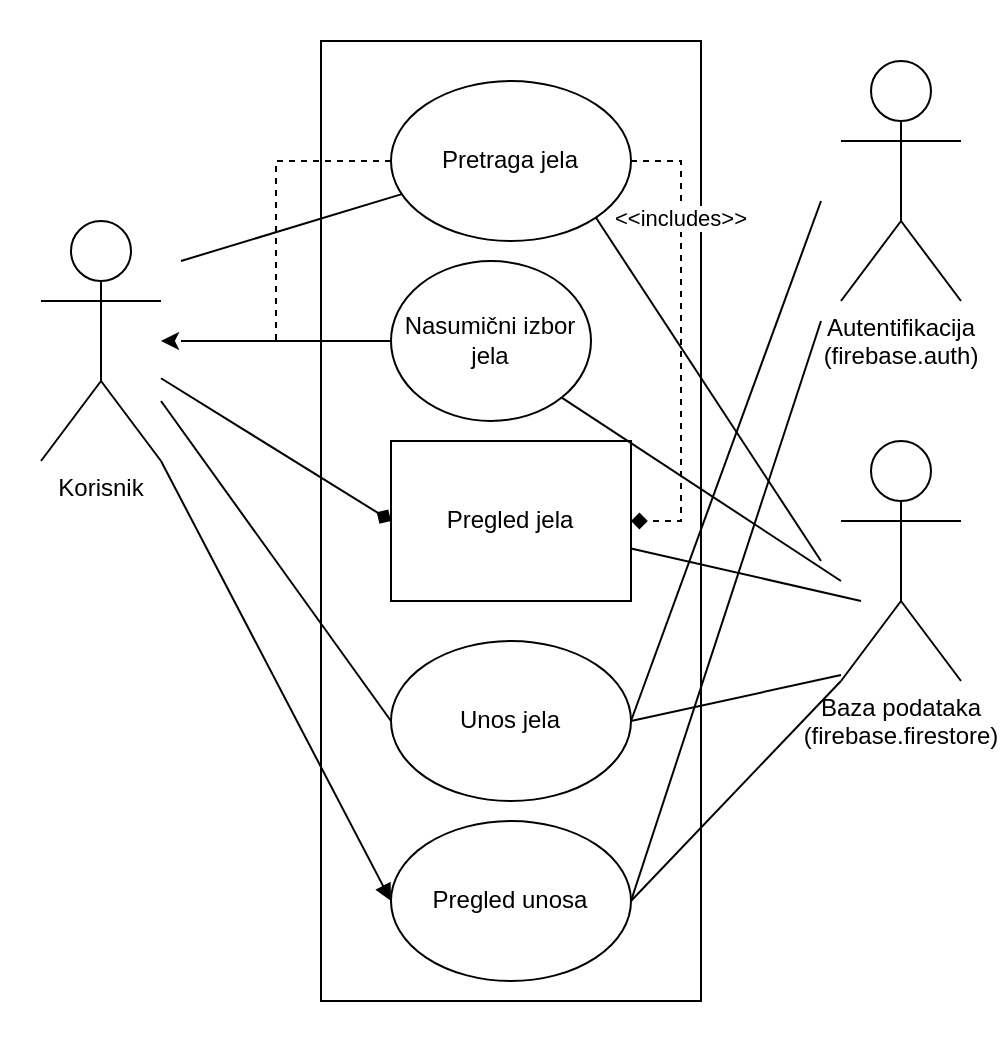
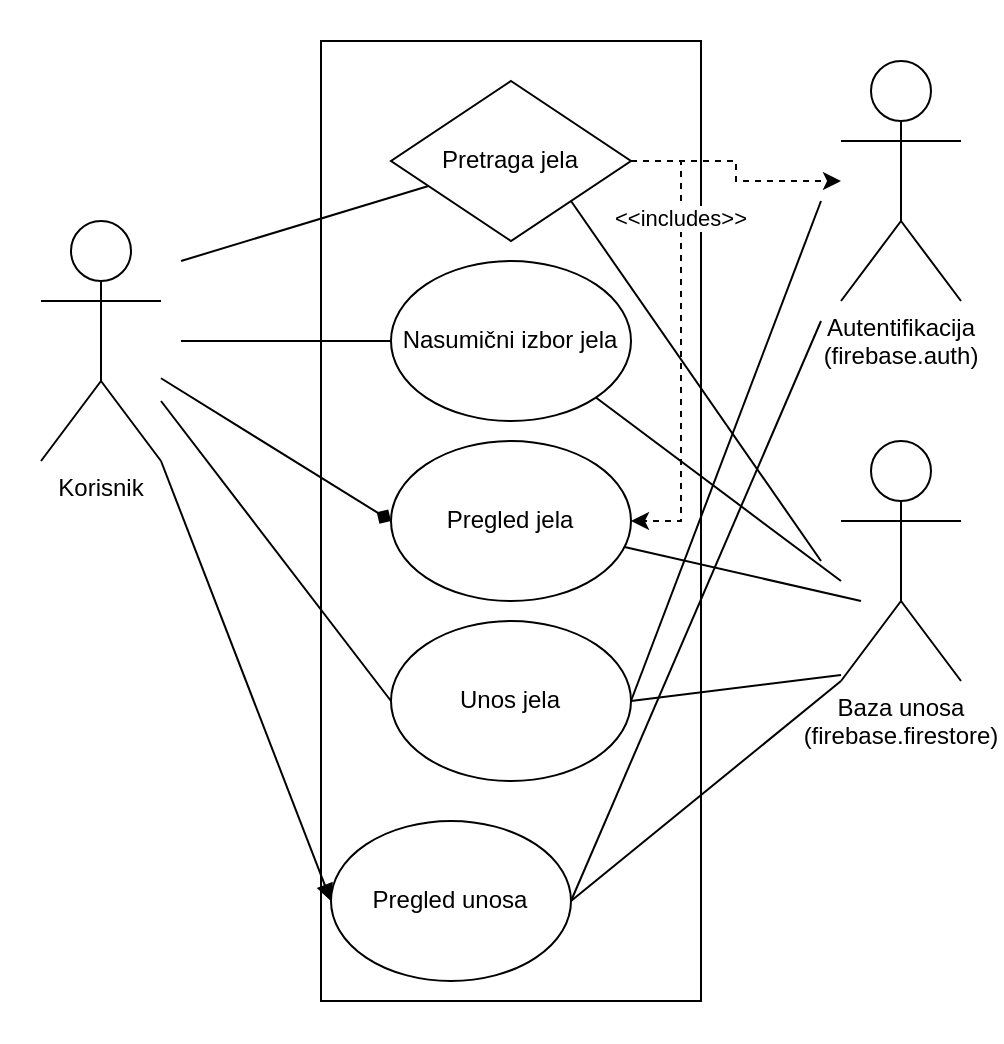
- <mxCell id="6" value="Pretraga jela" style="ellipse;whiteSpace=wrap;html=1;" parent="1" vertex="1"><mxGeometry x="195" y="40" width="120" height="80" as="geometry" /></mxCell>
+ <mxCell id="6" value="Pretraga jela" style="rhombus;whiteSpace=wrap;html=1;" parent="1" vertex="1"><mxGeometry x="195" y="40" width="120" height="80" as="geometry" /></mxCell>
- <mxCell id="5" value="" style="edgeStyle=orthogonalEdgeStyle;rounded=0;orthogonalLoop=1;jettySize=auto;html=1;dashed=1;labelBackgroundColor=none;startArrow=none;startFill=0;" parent="1" source="6" target="2" edge="1"><mxGeometry relative="1" as="geometry" /></mxCell>
+ <mxCell id="5" value="" style="edgeStyle=orthogonalEdgeStyle;rounded=0;orthogonalLoop=1;jettySize=auto;html=1;dashed=1;labelBackgroundColor=none;startArrow=none;startFill=0;" parent="1" source="6" target="10" edge="1"><mxGeometry relative="1" as="geometry" /></mxCell>
- <mxCell id="9" value="Nasumični izbor jela" style="ellipse;whiteSpace=wrap;html=1;" parent="1" vertex="1"><mxGeometry x="195" y="130" width="100" height="80" as="geometry" /></mxCell>
+ <mxCell id="9" value="Nasumični izbor jela" style="ellipse;whiteSpace=wrap;html=1;" parent="1" vertex="1"><mxGeometry x="195" y="130" width="120" height="80" as="geometry" /></mxCell>
- <mxCell id="7" value="Pregled jela" style="whiteSpace=wrap;html=1;rounded=0;" parent="1" vertex="1"><mxGeometry x="195" y="220" width="120" height="80" as="geometry" /></mxCell>
+ <mxCell id="7" value="Pregled jela" style="ellipse;whiteSpace=wrap;html=1;" parent="1" vertex="1"><mxGeometry x="195" y="220" width="120" height="80" as="geometry" /></mxCell>
- <mxCell id="4" value="&amp;lt;&amp;lt;includes&amp;gt;&amp;gt;" style="edgeStyle=orthogonalEdgeStyle;rounded=0;orthogonalLoop=1;jettySize=auto;html=1;entryX=1;entryY=0.5;entryDx=0;entryDy=0;startArrow=none;startFill=0;dashed=1;endArrow=diamond;" parent="1" source="6" target="7" edge="1"><mxGeometry x="-0.522" relative="1" as="geometry"><Array as="points"><mxPoint x="340" y="80" /><mxPoint x="340" y="260" /></Array><mxPoint y="-1" as="offset" /></mxGeometry></mxCell>
+ <mxCell id="4" value="&amp;lt;&amp;lt;includes&amp;gt;&amp;gt;" style="edgeStyle=orthogonalEdgeStyle;rounded=0;orthogonalLoop=1;jettySize=auto;html=1;entryX=1;entryY=0.5;entryDx=0;entryDy=0;startArrow=none;startFill=0;dashed=1;" parent="1" source="6" target="7" edge="1"><mxGeometry x="-0.522" relative="1" as="geometry"><Array as="points"><mxPoint x="340" y="80" /><mxPoint x="340" y="260" /></Array><mxPoint y="-1" as="offset" /></mxGeometry></mxCell>
- <mxCell id="8" value="Unos jela" style="ellipse;whiteSpace=wrap;html=1;" parent="1" vertex="1"><mxGeometry x="195" y="320" width="120" height="80" as="geometry" /></mxCell>
+ <mxCell id="8" value="Unos jela" style="ellipse;whiteSpace=wrap;html=1;" parent="1" vertex="1"><mxGeometry x="195" y="310" width="120" height="80" as="geometry" /></mxCell>
- <mxCell id="11" value="Baza podataka&lt;br&gt;(firebase.firestore)" style="shape=umlActor;verticalLabelPosition=bottom;verticalAlign=top;html=1;outlineConnect=0;" parent="1" vertex="1"><mxGeometry x="420" y="220" width="60" height="120" as="geometry" /></mxCell>
+ <mxCell id="11" value="Baza unosa&lt;br&gt;(firebase.firestore)" style="shape=umlActor;verticalLabelPosition=bottom;verticalAlign=top;html=1;outlineConnect=0;" parent="1" vertex="1"><mxGeometry x="420" y="220" width="60" height="120" as="geometry" /></mxCell>
- <mxCell id="21" value="Pregled unosa" style="ellipse;whiteSpace=wrap;html=1;" vertex="1" parent="1"><mxGeometry x="195" y="410" width="120" height="80" as="geometry" /></mxCell>
+ <mxCell id="21" value="Pregled unosa" style="ellipse;whiteSpace=wrap;html=1;" vertex="1" parent="1"><mxGeometry x="165" y="410" width="120" height="80" as="geometry" /></mxCell>
